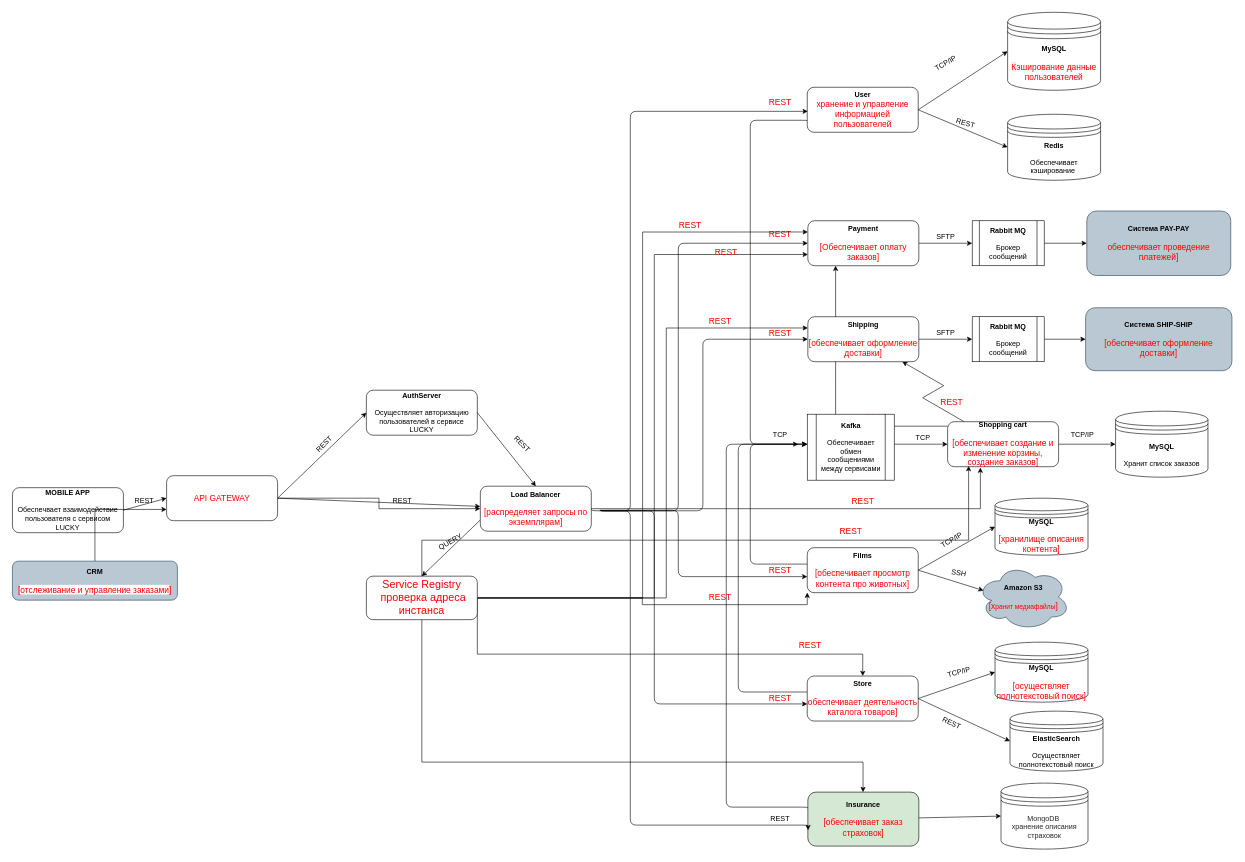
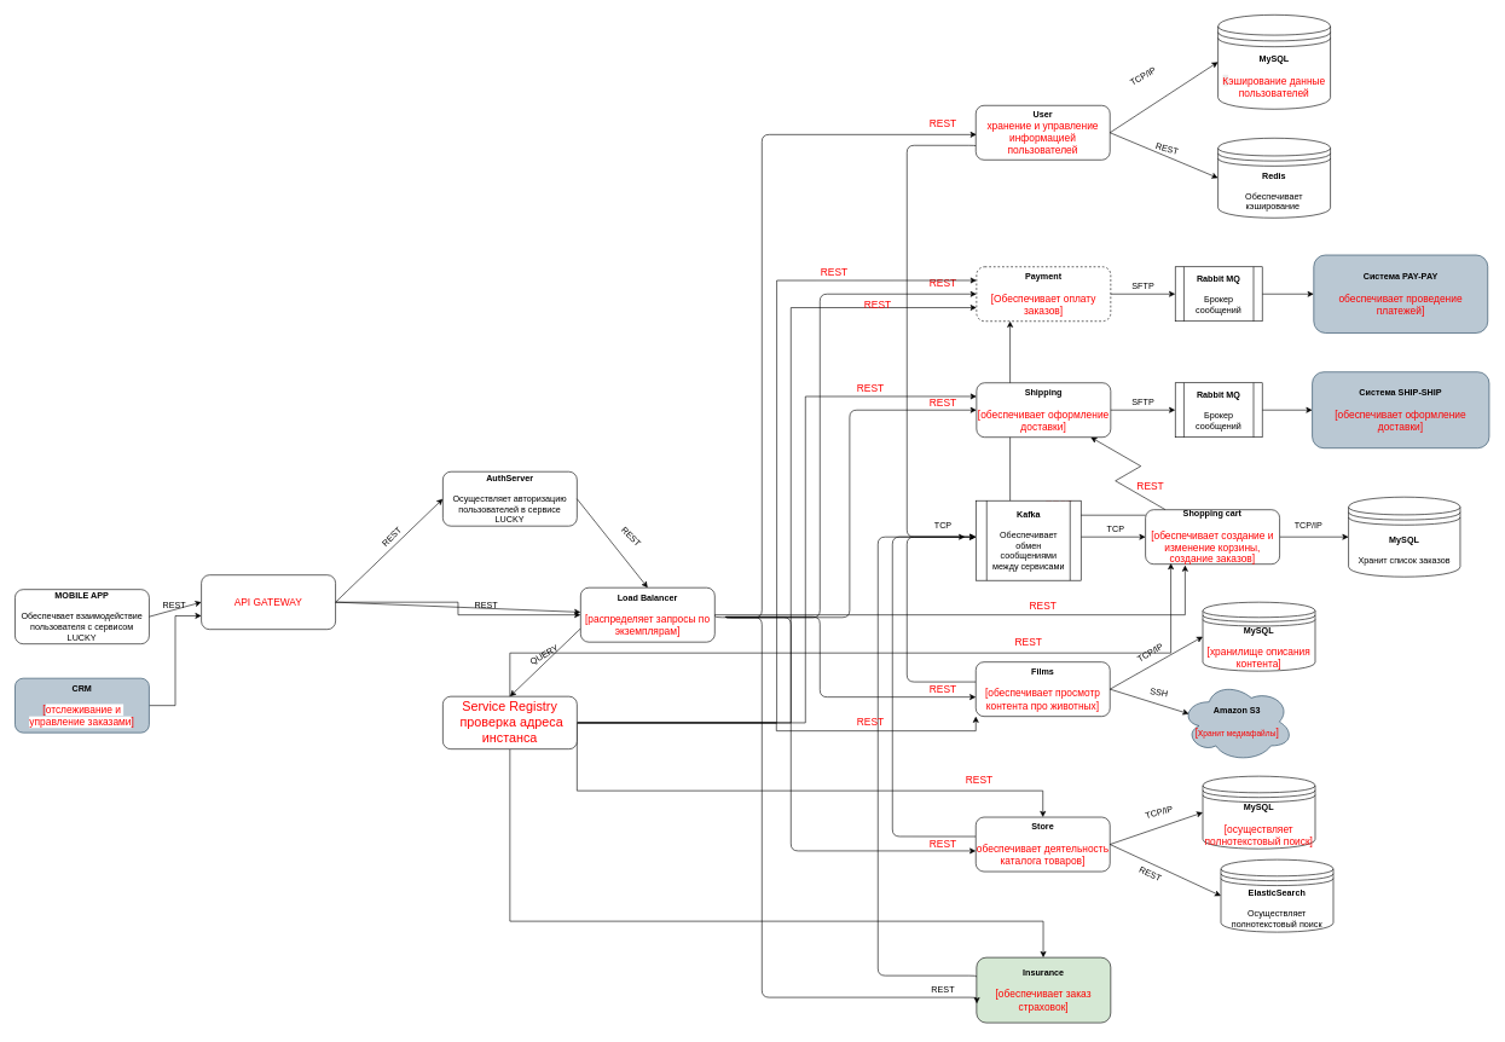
- <mxCell id="19" value="&lt;b&gt;Payment&lt;br&gt;&lt;/b&gt;&lt;br&gt;&lt;font style=&quot;border-color: var(--border-color); color: rgb(254, 1, 1); font-size: 14px;&quot;&gt;[Обеспечивает оплату заказов&lt;/font&gt;&lt;font style=&quot;border-color: var(--border-color); color: rgb(254, 1, 1); font-size: 14px;&quot;&gt;]&lt;/font&gt;" style="rounded=1;whiteSpace=wrap;html=1;" parent="1" vertex="1"><mxGeometry x="1346" y="367.5" width="185" height="75" as="geometry" /></mxCell>
+ <mxCell id="19" value="&lt;b&gt;Payment&lt;br&gt;&lt;/b&gt;&lt;br&gt;&lt;font style=&quot;border-color: var(--border-color); color: rgb(254, 1, 1); font-size: 14px;&quot;&gt;[Обеспечивает оплату заказов&lt;/font&gt;&lt;font style=&quot;border-color: var(--border-color); color: rgb(254, 1, 1); font-size: 14px;&quot;&gt;]&lt;/font&gt;" style="rounded=1;whiteSpace=wrap;html=1;dashed=1;" parent="1" vertex="1"><mxGeometry x="1346" y="367.5" width="185" height="75" as="geometry" /></mxCell>
- <mxCell id="84" value="&lt;b&gt;СRM&lt;/b&gt;&lt;br&gt;&lt;br&gt;&lt;font style=&quot;font-size: 14px; color: rgb(255, 0, 0);&quot;&gt;&lt;font style=&quot;border-color: var(--border-color);&quot;&gt;[&lt;/font&gt;&lt;font style=&quot;border-color: var(--border-color);&quot;&gt;&lt;span style=&quot;font-family: &amp;quot;YS Text&amp;quot;, sans-serif; text-align: start; white-space-collapse: preserve; background-color: rgb(255, 255, 255);&quot;&gt;отслеживание и управление заказами&lt;/span&gt;]&lt;/font&gt;&lt;/font&gt;" style="rounded=1;whiteSpace=wrap;html=1;fillColor=#bac8d3;strokeColor=#23445d;" parent="1" vertex="1"><mxGeometry x="20" y="935" width="275" height="65" as="geometry" /></mxCell>
+ <mxCell id="84" value="&lt;b&gt;СRM&lt;/b&gt;&lt;br&gt;&lt;br&gt;&lt;font style=&quot;font-size: 14px; color: rgb(255, 0, 0);&quot;&gt;&lt;font style=&quot;border-color: var(--border-color);&quot;&gt;[&lt;/font&gt;&lt;font style=&quot;border-color: var(--border-color);&quot;&gt;&lt;span style=&quot;font-family: &amp;quot;YS Text&amp;quot;, sans-serif; text-align: start; white-space-collapse: preserve; background-color: rgb(255, 255, 255);&quot;&gt;отслеживание и управление заказами&lt;/span&gt;]&lt;/font&gt;&lt;/font&gt;" style="rounded=1;whiteSpace=wrap;html=1;fillColor=#bac8d3;strokeColor=#23445d;" parent="1" vertex="1"><mxGeometry x="20" y="935" width="185" height="75" as="geometry" /></mxCell>
- <mxCell id="22" value="&lt;span style=&quot;color: rgba(0, 0, 0, 0.85); font-family: &amp;quot;YS Text&amp;quot;, sans-serif; text-align: start; white-space-collapse: preserve; background-color: rgb(255, 255, 255);&quot;&gt;&lt;font style=&quot;font-size: 12px;&quot;&gt;MongoDB &lt;/font&gt;&lt;/span&gt;&lt;div&gt;&lt;span style=&quot;color: rgba(0, 0, 0, 0.85); font-family: &amp;quot;YS Text&amp;quot;, sans-serif; text-align: start; white-space-collapse: preserve; background-color: rgb(255, 255, 255);&quot;&gt;&lt;font style=&quot;font-size: 12px;&quot;&gt;хранение описания страховок&lt;/font&gt;&lt;/span&gt;&lt;/div&gt;" style="shape=datastore;whiteSpace=wrap;html=1;" parent="1" vertex="1"><mxGeometry x="1668" y="1305" width="145" height="110" as="geometry" /></mxCell>
- <mxCell id="12" style="rounded=0;orthogonalLoop=1;jettySize=auto;html=1;entryX=0;entryY=0.5;entryDx=0;entryDy=0;" parent="1" source="14" target="22" edge="1"><mxGeometry relative="1" as="geometry" /></mxCell>
